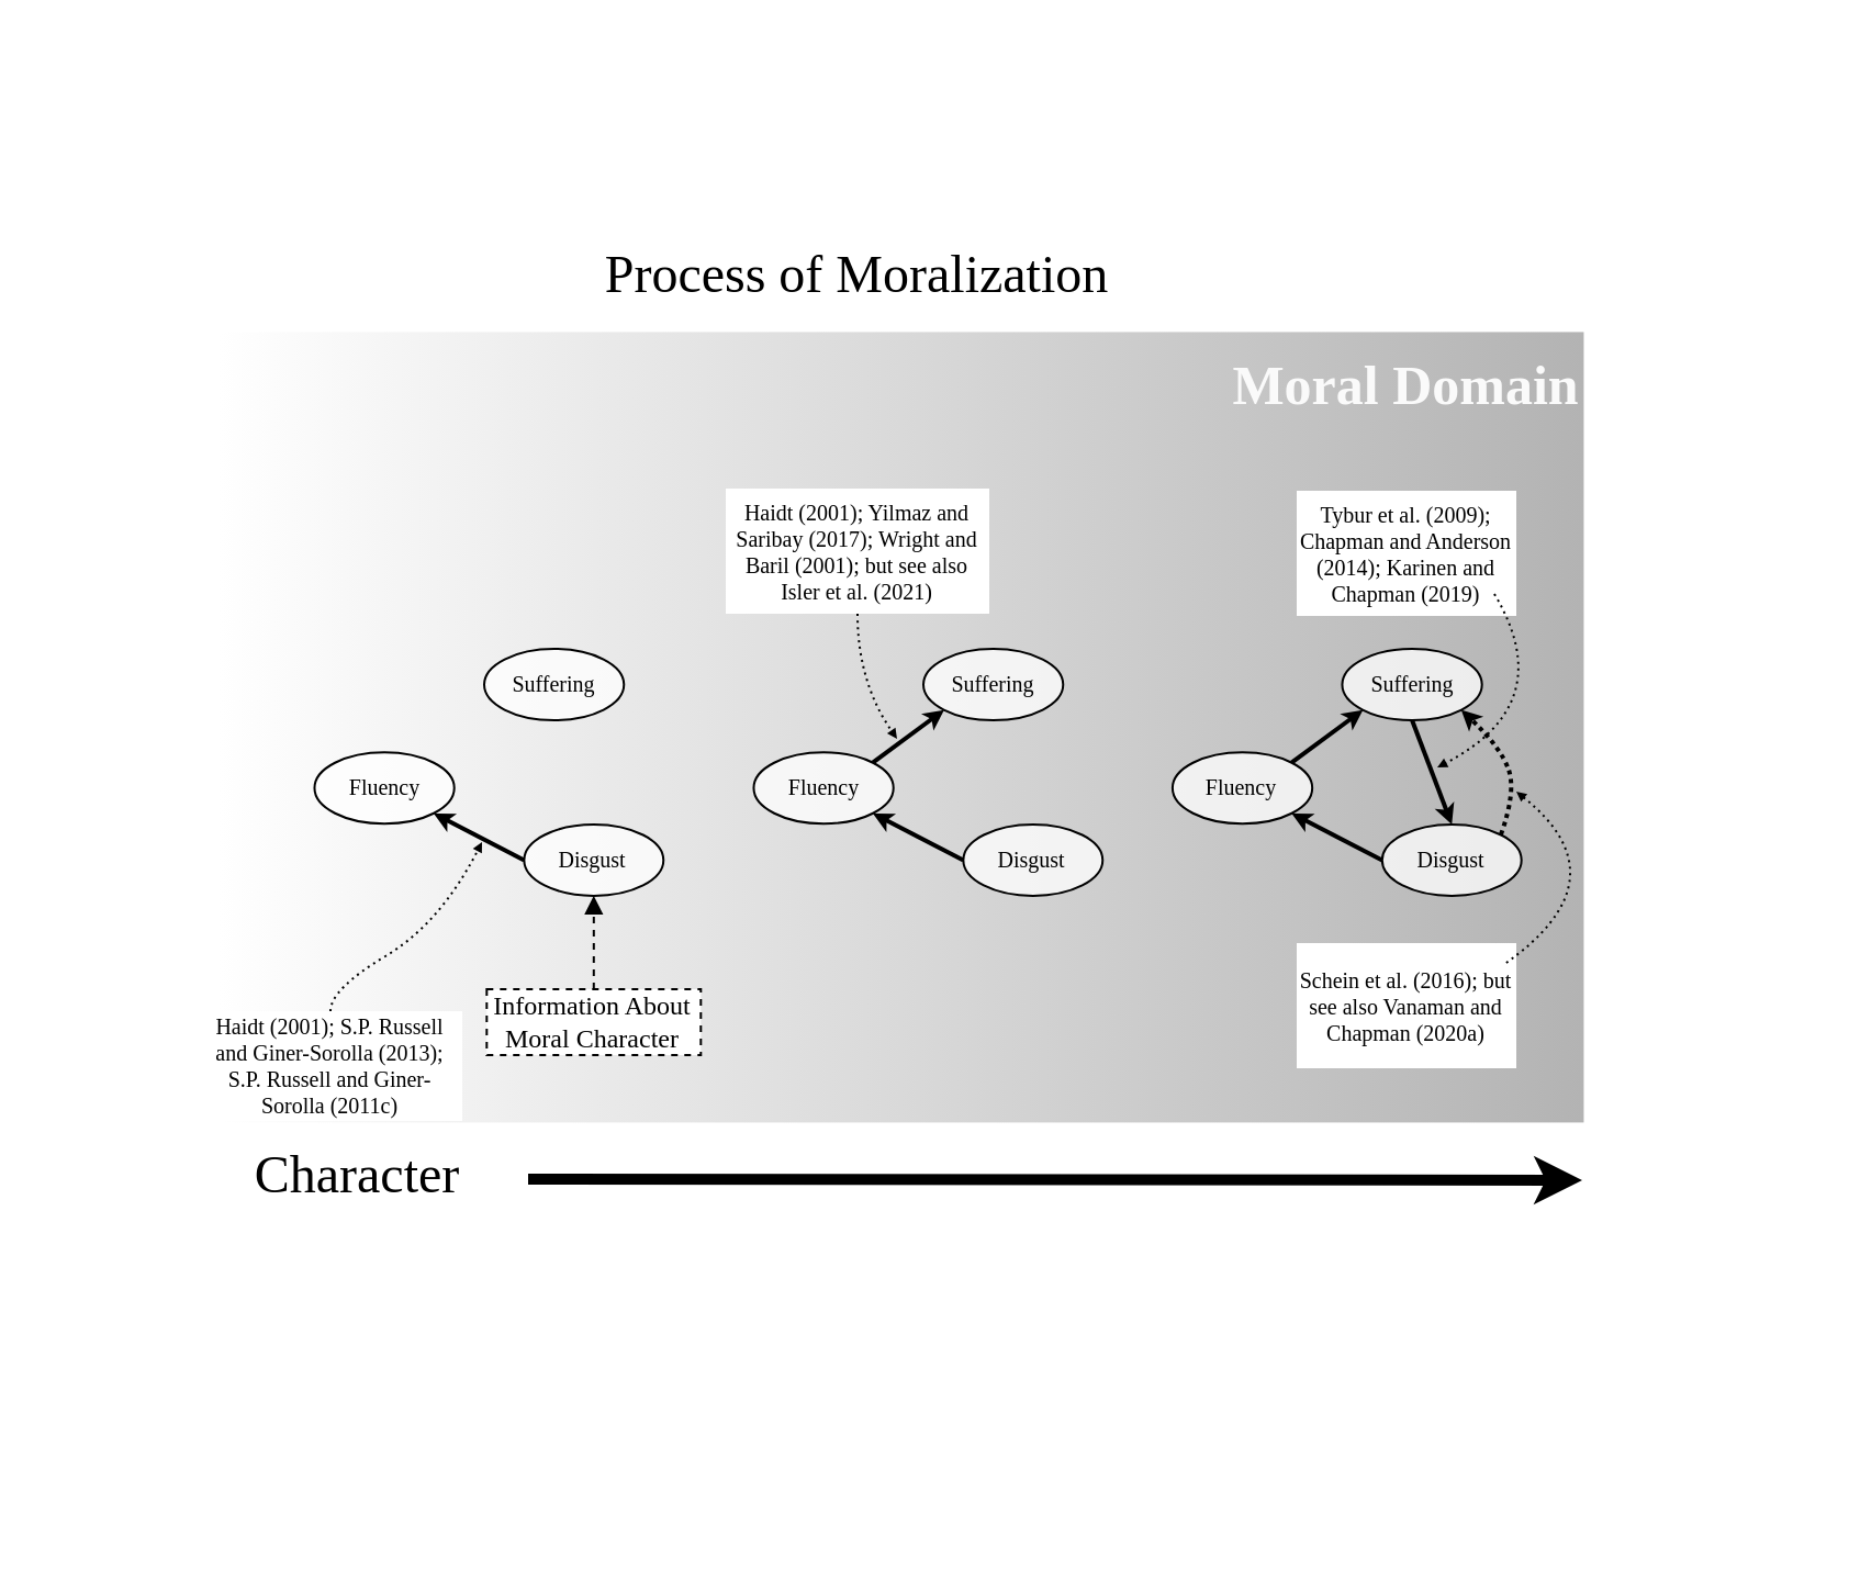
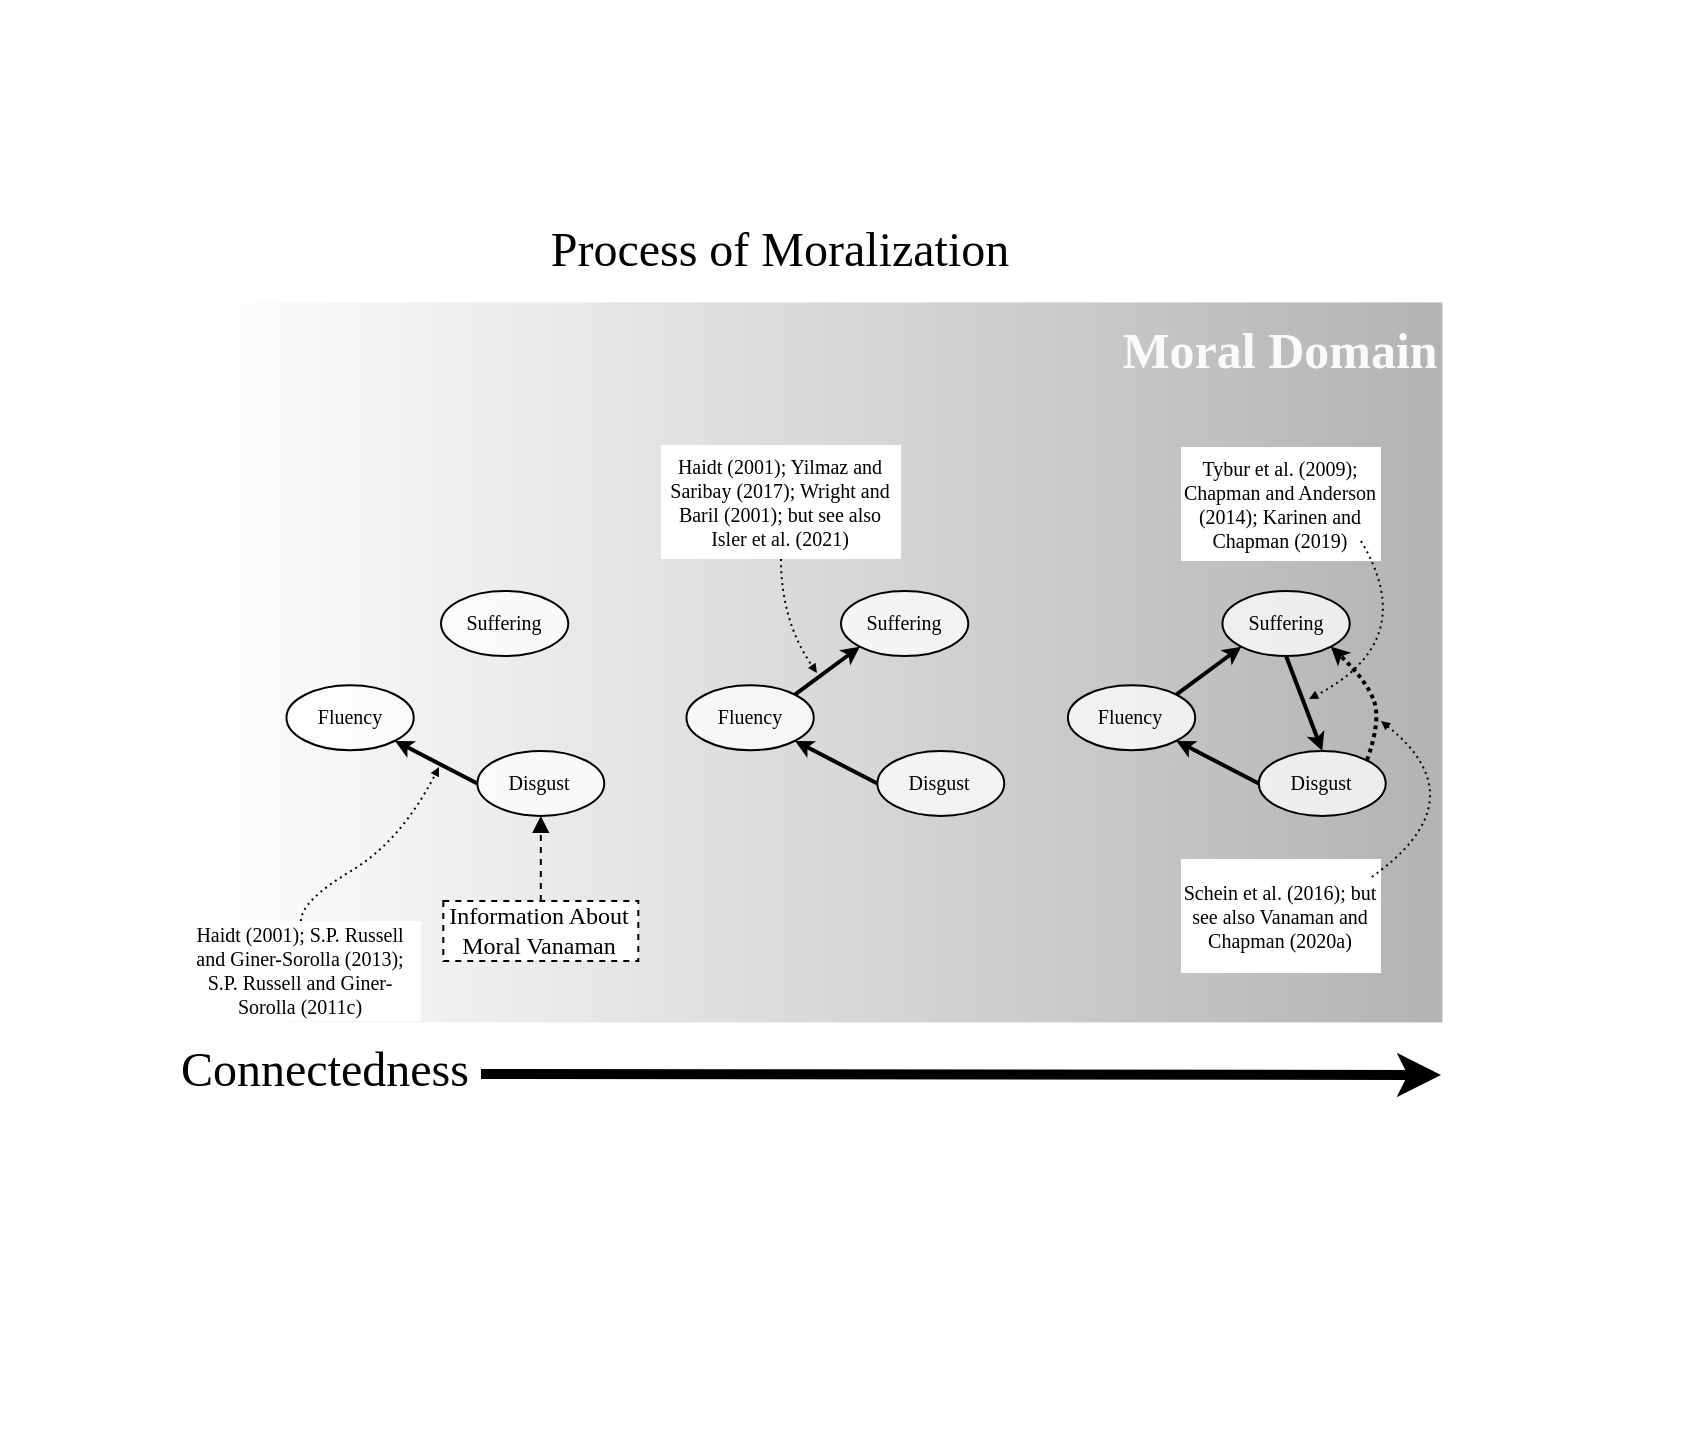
- <mxCell id="4" value="&lt;font style=&quot;font-size: 12px;&quot;&gt;Information About &lt;br&gt;Moral Character&lt;/font&gt;" style="rounded=0;whiteSpace=wrap;html=1;dashed=1;fontFamily=Times New Roman;" parent="1" vertex="1"><mxGeometry x="221.16" y="450" width="97.49" height="30" as="geometry" /></mxCell>
+ <mxCell id="4" value="&lt;font style=&quot;font-size: 12px;&quot;&gt;Information About &lt;br&gt;Moral Vanaman&lt;/font&gt;" style="rounded=0;whiteSpace=wrap;html=1;dashed=1;fontFamily=Times New Roman;" parent="1" vertex="1"><mxGeometry x="221.16" y="450" width="97.49" height="30" as="geometry" /></mxCell>
- <mxCell id="35" value="Character" style="text;html=1;strokeColor=none;fillColor=none;align=center;verticalAlign=middle;whiteSpace=wrap;rounded=0;fontSize=24;fontColor=#000000;fontFamily=Times New Roman;" vertex="1" parent="1"><mxGeometry x="90" y="510" width="145" height="50" as="geometry" /></mxCell>
+ <mxCell id="35" value="Connectedness" style="text;html=1;strokeColor=none;fillColor=none;align=center;verticalAlign=middle;whiteSpace=wrap;rounded=0;fontSize=24;fontColor=#000000;fontFamily=Times New Roman;" vertex="1" parent="1"><mxGeometry x="90" y="510" width="145" height="50" as="geometry" /></mxCell>
